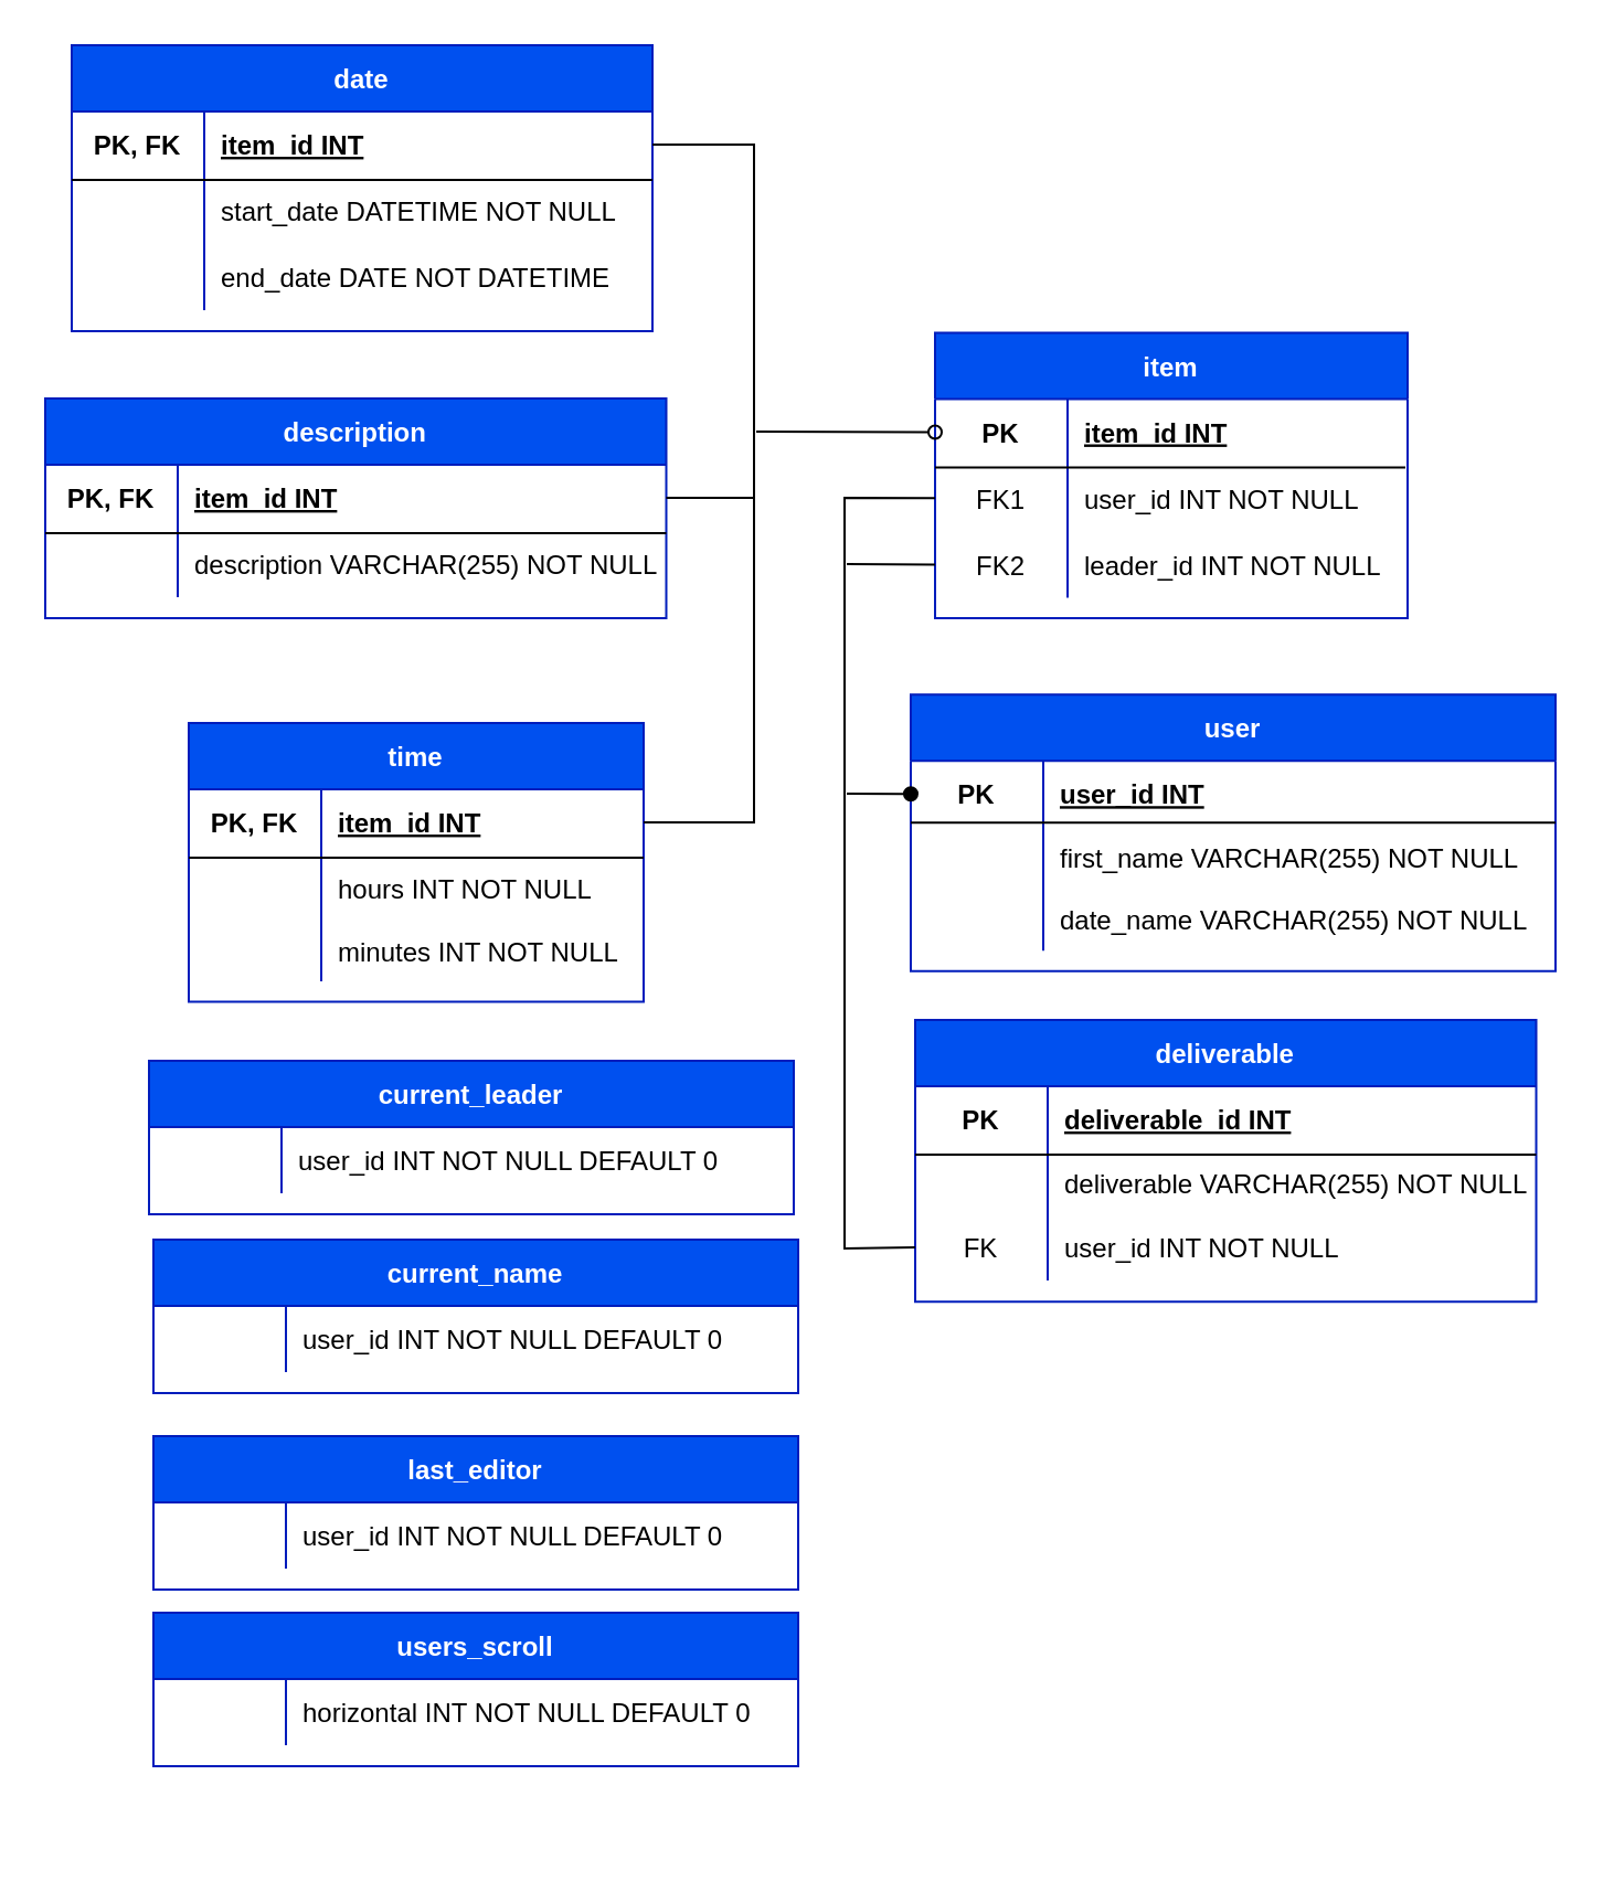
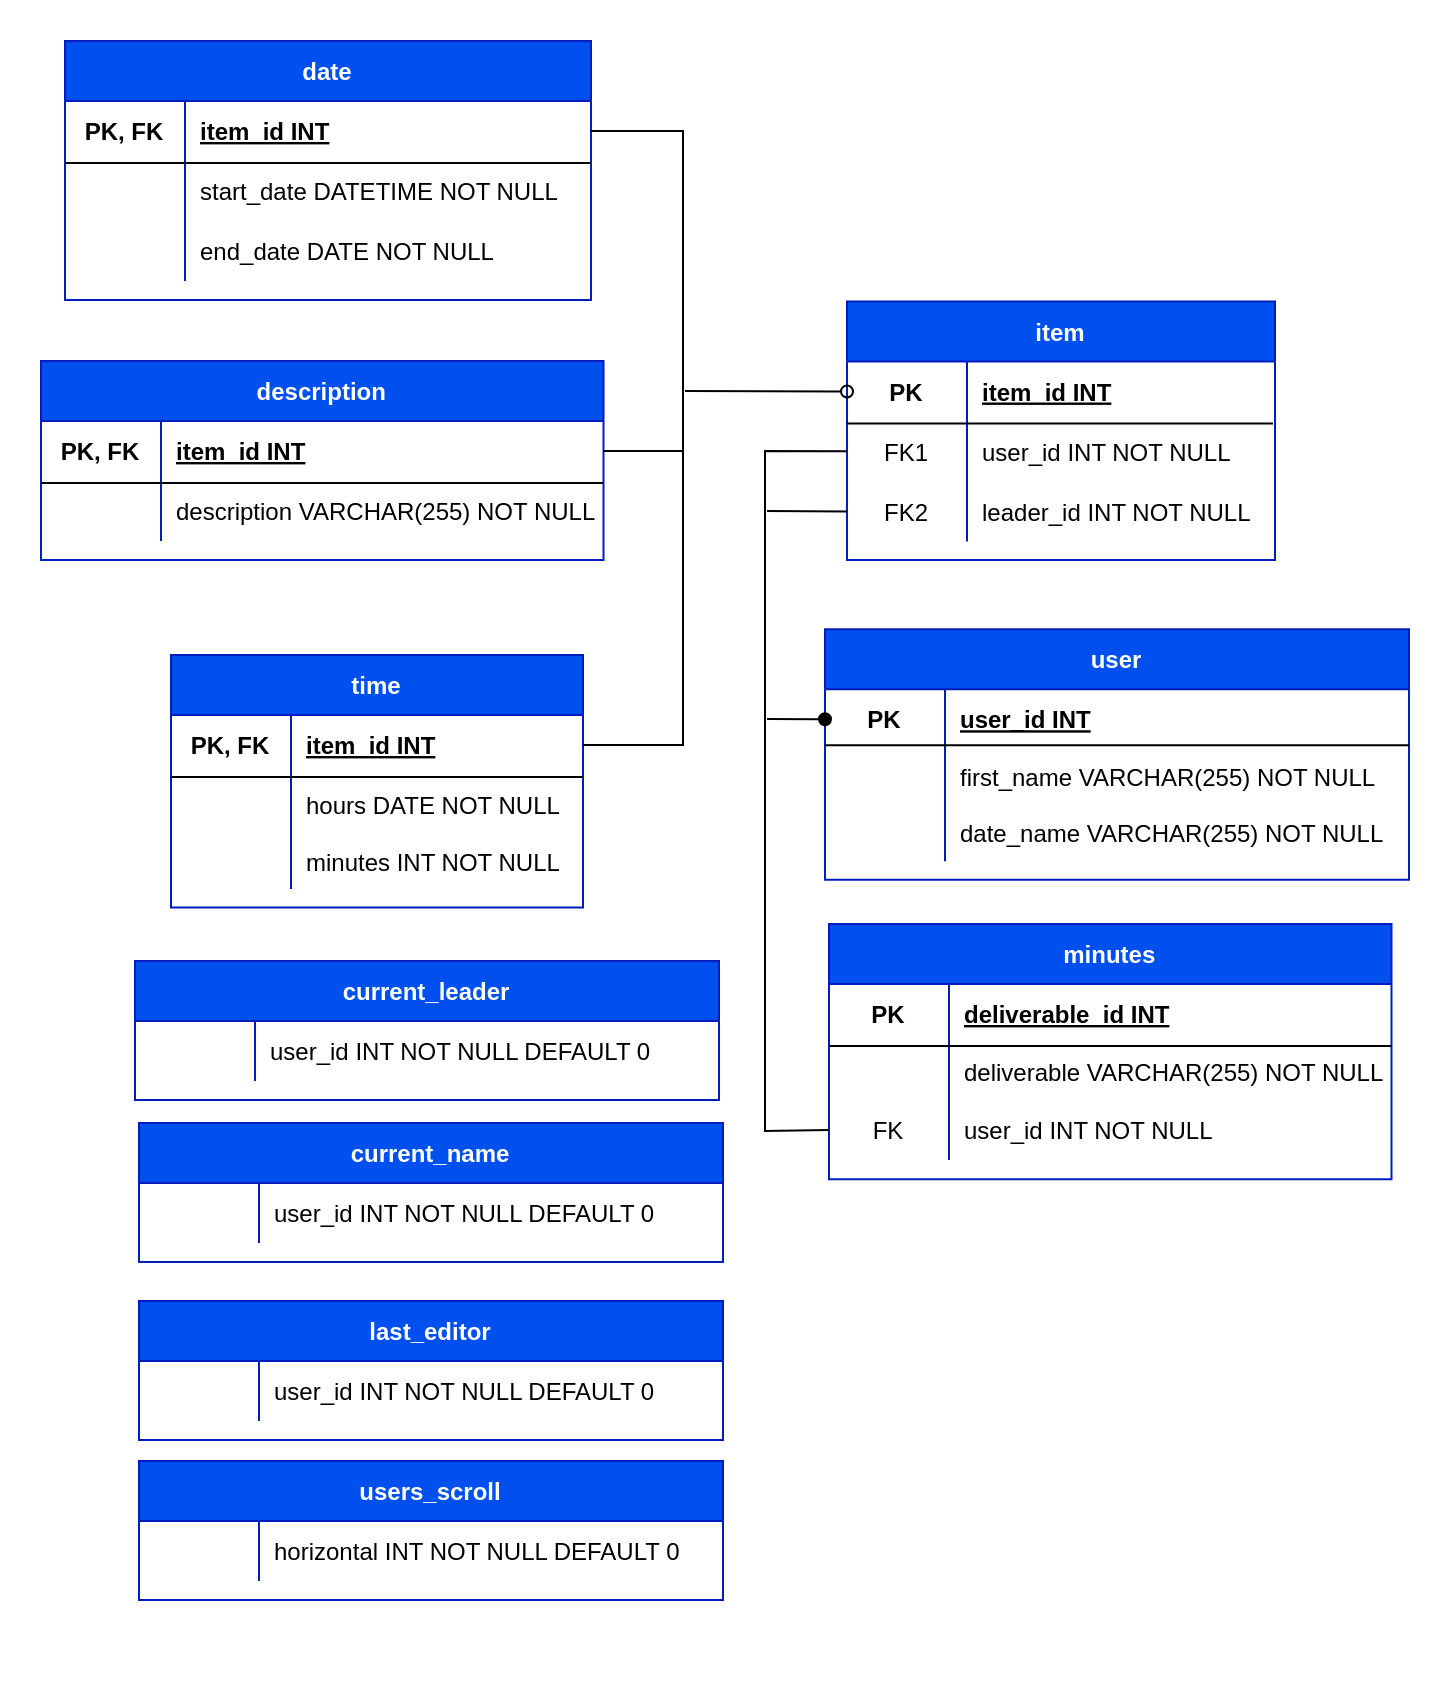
- <mxCell id="45" value="end_date DATE NOT DATETIME" style="shape=partialRectangle;connectable=0;fillColor=none;top=0;left=0;bottom=0;right=0;align=left;spacingLeft=6;overflow=hidden;fontStyle=0" parent="43" vertex="1"><mxGeometry x="60" width="203" height="30" as="geometry" /></mxCell>
+ <mxCell id="45" value="end_date DATE NOT NULL" style="shape=partialRectangle;connectable=0;fillColor=none;top=0;left=0;bottom=0;right=0;align=left;spacingLeft=6;overflow=hidden;fontStyle=0" parent="43" vertex="1"><mxGeometry x="60" width="203" height="30" as="geometry" /></mxCell>
- <mxCell id="30" value="hours INT NOT NULL" style="shape=partialRectangle;connectable=0;fillColor=none;top=0;left=0;bottom=0;right=0;align=left;spacingLeft=6;overflow=hidden;fontStyle=0" parent="28" vertex="1"><mxGeometry x="60" width="146" height="30" as="geometry" /></mxCell>
+ <mxCell id="30" value="hours DATE NOT NULL" style="shape=partialRectangle;connectable=0;fillColor=none;top=0;left=0;bottom=0;right=0;align=left;spacingLeft=6;overflow=hidden;fontStyle=0" parent="28" vertex="1"><mxGeometry x="60" width="146" height="30" as="geometry" /></mxCell>
- <mxCell id="60" value="deliverable" style="shape=table;startSize=30;container=1;collapsible=1;childLayout=tableLayout;fixedRows=1;rowLines=0;fontStyle=1;align=center;resizeLast=1;fillColor=#0050ef;strokeColor=#001DBC;fontColor=#ffffff;" parent="59" vertex="1"><mxGeometry width="281.25" height="127.65" as="geometry" /></mxCell>
+ <mxCell id="60" value="minutes" style="shape=table;startSize=30;container=1;collapsible=1;childLayout=tableLayout;fixedRows=1;rowLines=0;fontStyle=1;align=center;resizeLast=1;fillColor=#0050ef;strokeColor=#001DBC;fontColor=#ffffff;" parent="59" vertex="1"><mxGeometry width="281.25" height="127.65" as="geometry" /></mxCell>
